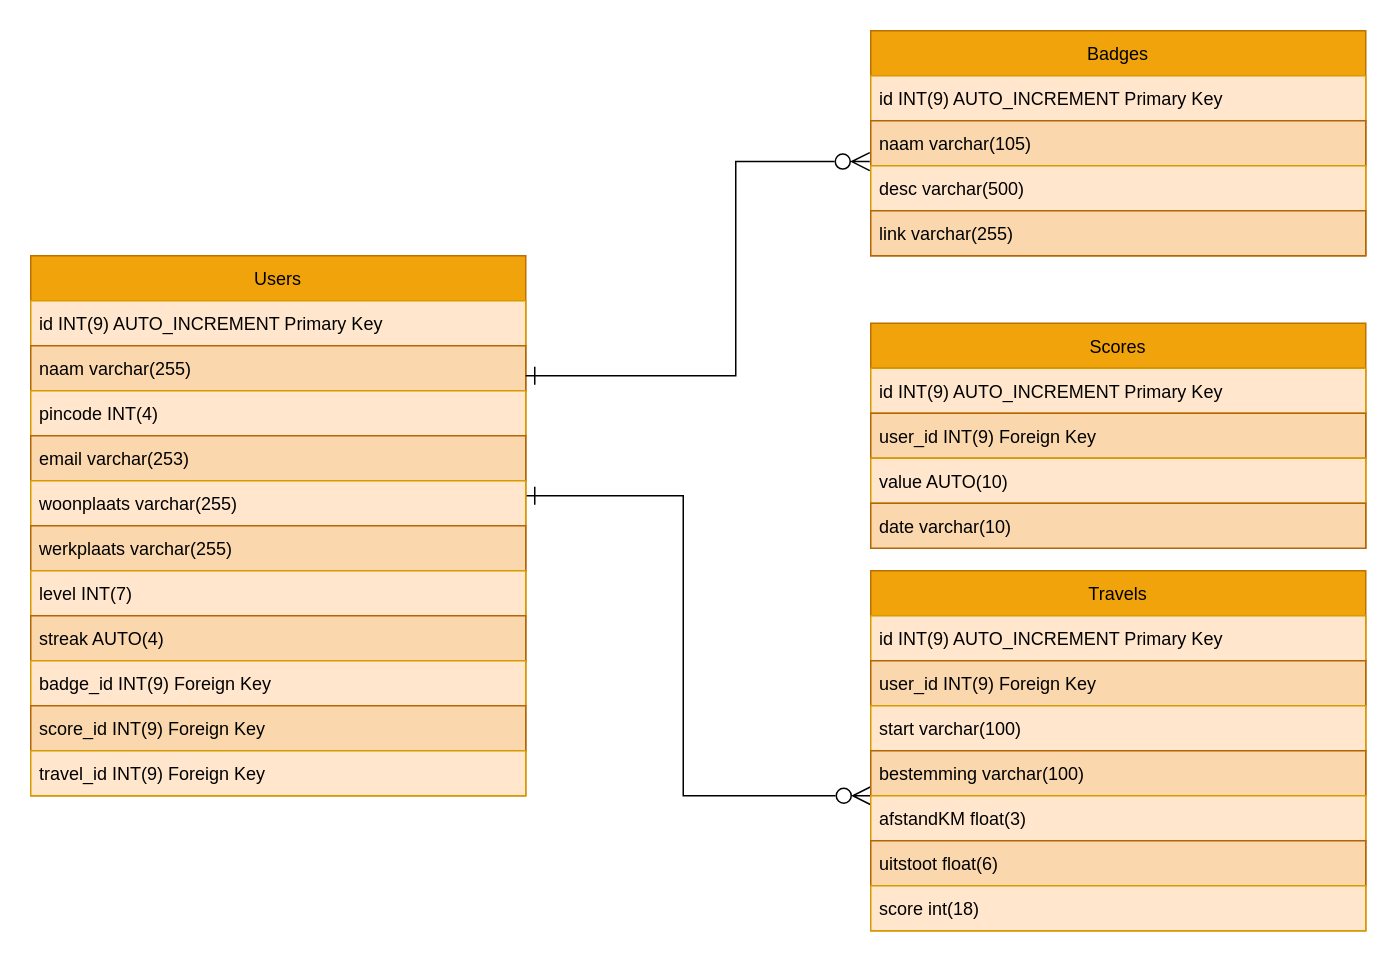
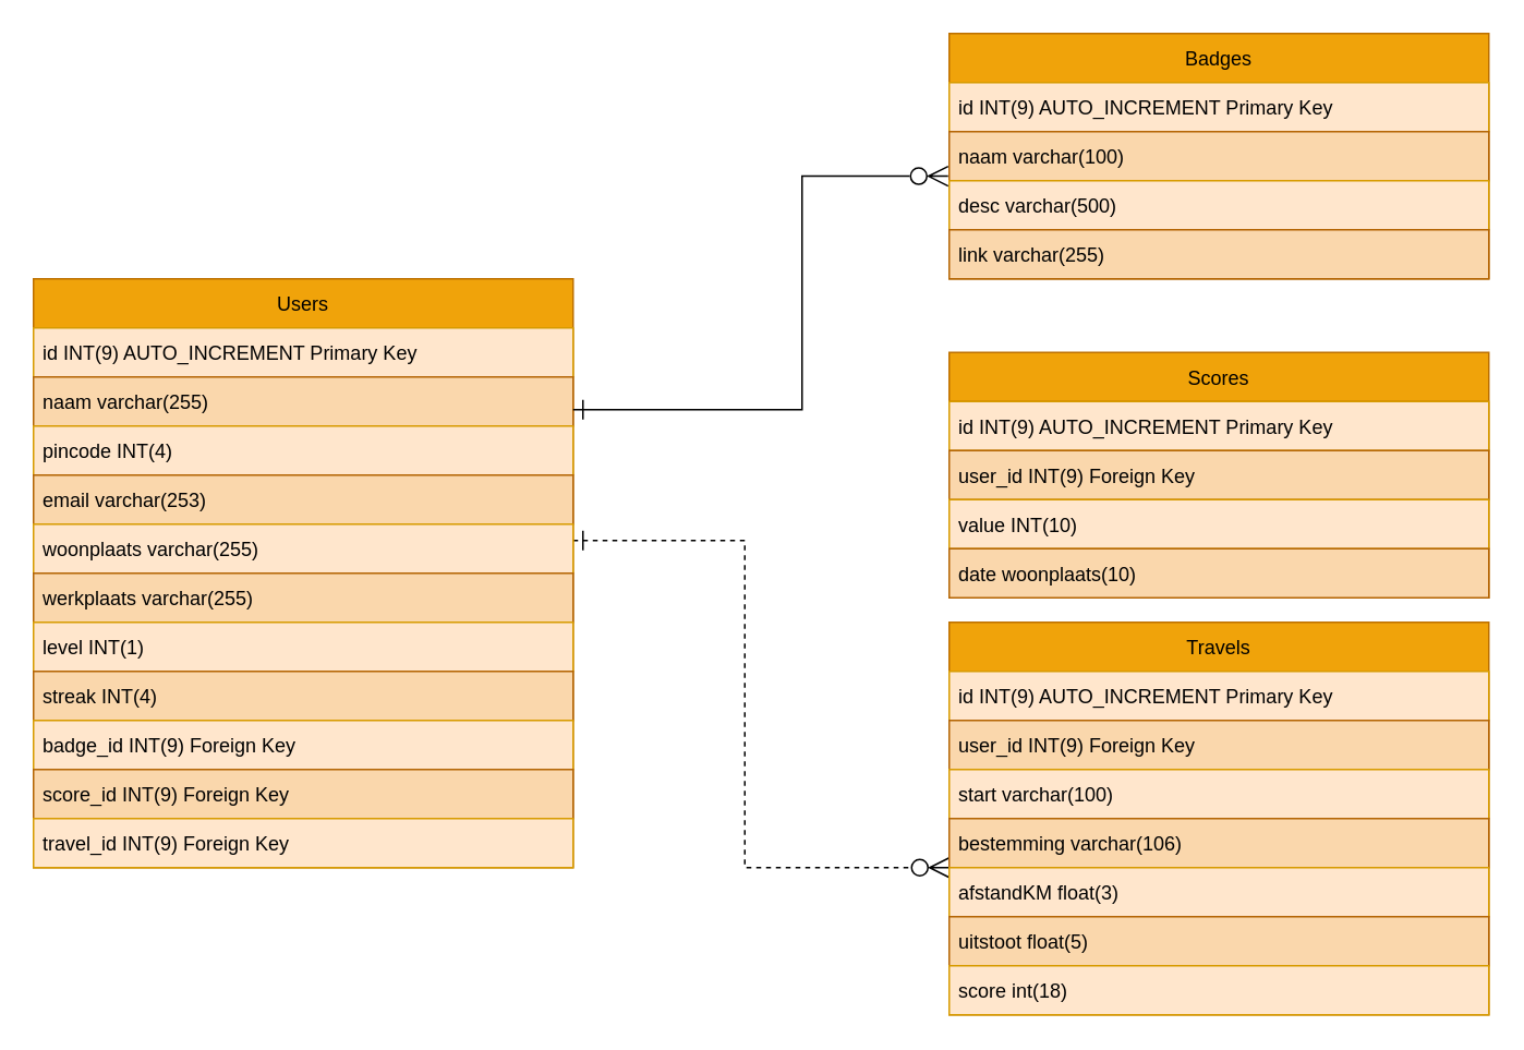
- <mxCell id="22" value="naam varchar(105)" style="text;strokeColor=#b46504;fillColor=#fad7ac;align=left;verticalAlign=middle;spacingLeft=4;spacingRight=4;overflow=hidden;points=[[0,0.5],[1,0.5]];portConstraint=eastwest;rotatable=0;" parent="20" vertex="1"><mxGeometry y="60" width="330" height="30" as="geometry" /></mxCell>
+ <mxCell id="22" value="naam varchar(100)" style="text;strokeColor=#b46504;fillColor=#fad7ac;align=left;verticalAlign=middle;spacingLeft=4;spacingRight=4;overflow=hidden;points=[[0,0.5],[1,0.5]];portConstraint=eastwest;rotatable=0;" parent="20" vertex="1"><mxGeometry y="60" width="330" height="30" as="geometry" /></mxCell>
- <mxCell id="18" value="value AUTO(10)" style="text;strokeColor=#d79b00;fillColor=#ffe6cc;align=left;verticalAlign=middle;spacingLeft=4;spacingRight=4;overflow=hidden;points=[[0,0.5],[1,0.5]];portConstraint=eastwest;rotatable=0;" parent="15" vertex="1"><mxGeometry y="90" width="330" height="30" as="geometry" /></mxCell>
+ <mxCell id="18" value="value INT(10)" style="text;strokeColor=#d79b00;fillColor=#ffe6cc;align=left;verticalAlign=middle;spacingLeft=4;spacingRight=4;overflow=hidden;points=[[0,0.5],[1,0.5]];portConstraint=eastwest;rotatable=0;" parent="15" vertex="1"><mxGeometry y="90" width="330" height="30" as="geometry" /></mxCell>
- <mxCell id="19" value="date varchar(10)" style="text;strokeColor=#b46504;fillColor=#fad7ac;align=left;verticalAlign=middle;spacingLeft=4;spacingRight=4;overflow=hidden;points=[[0,0.5],[1,0.5]];portConstraint=eastwest;rotatable=0;" parent="15" vertex="1"><mxGeometry y="120" width="330" height="30" as="geometry" /></mxCell>
+ <mxCell id="19" value="date woonplaats(10)" style="text;strokeColor=#b46504;fillColor=#fad7ac;align=left;verticalAlign=middle;spacingLeft=4;spacingRight=4;overflow=hidden;points=[[0,0.5],[1,0.5]];portConstraint=eastwest;rotatable=0;" parent="15" vertex="1"><mxGeometry y="120" width="330" height="30" as="geometry" /></mxCell>
- <mxCell id="10" value="level INT(7)" style="text;strokeColor=#d79b00;fillColor=#ffe6cc;align=left;verticalAlign=middle;spacingLeft=4;spacingRight=4;overflow=hidden;points=[[0,0.5],[1,0.5]];portConstraint=eastwest;rotatable=0;" parent="3" vertex="1"><mxGeometry y="210" width="330" height="30" as="geometry" /></mxCell>
+ <mxCell id="10" value="level INT(1)" style="text;strokeColor=#d79b00;fillColor=#ffe6cc;align=left;verticalAlign=middle;spacingLeft=4;spacingRight=4;overflow=hidden;points=[[0,0.5],[1,0.5]];portConstraint=eastwest;rotatable=0;" parent="3" vertex="1"><mxGeometry y="210" width="330" height="30" as="geometry" /></mxCell>
- <mxCell id="11" value="streak AUTO(4)" style="text;strokeColor=#b46504;fillColor=#fad7ac;align=left;verticalAlign=middle;spacingLeft=4;spacingRight=4;overflow=hidden;points=[[0,0.5],[1,0.5]];portConstraint=eastwest;rotatable=0;" vertex="1" parent="3"><mxGeometry y="240" width="330" height="30" as="geometry" /></mxCell>
+ <mxCell id="11" value="streak INT(4)" style="text;strokeColor=#b46504;fillColor=#fad7ac;align=left;verticalAlign=middle;spacingLeft=4;spacingRight=4;overflow=hidden;points=[[0,0.5],[1,0.5]];portConstraint=eastwest;rotatable=0;" vertex="1" parent="3"><mxGeometry y="240" width="330" height="30" as="geometry" /></mxCell>
- <mxCell id="2" style="edgeStyle=orthogonalEdgeStyle;rounded=0;orthogonalLoop=1;jettySize=auto;html=1;startArrow=ERone;startFill=0;endArrow=ERzeroToMany;endFill=0;startSize=10;endSize=10;" parent="1" source="3" target="25" edge="1"><mxGeometry relative="1" as="geometry"><Array as="points"><mxPoint x="455" y="330" /><mxPoint x="455" y="530" /></Array></mxGeometry></mxCell>
+ <mxCell id="2" style="edgeStyle=orthogonalEdgeStyle;rounded=0;orthogonalLoop=1;jettySize=auto;html=1;startArrow=ERone;startFill=0;endArrow=ERzeroToMany;endFill=0;startSize=10;endSize=10;dashed=1;" parent="1" source="3" target="25" edge="1"><mxGeometry relative="1" as="geometry"><Array as="points"><mxPoint x="455" y="330" /><mxPoint x="455" y="530" /></Array></mxGeometry></mxCell>
- <mxCell id="29" value="bestemming varchar(100)" style="text;strokeColor=#b46504;fillColor=#fad7ac;align=left;verticalAlign=middle;spacingLeft=4;spacingRight=4;overflow=hidden;points=[[0,0.5],[1,0.5]];portConstraint=eastwest;rotatable=0;" parent="25" vertex="1"><mxGeometry y="120" width="330" height="30" as="geometry" /></mxCell>
+ <mxCell id="29" value="bestemming varchar(106)" style="text;strokeColor=#b46504;fillColor=#fad7ac;align=left;verticalAlign=middle;spacingLeft=4;spacingRight=4;overflow=hidden;points=[[0,0.5],[1,0.5]];portConstraint=eastwest;rotatable=0;" parent="25" vertex="1"><mxGeometry y="120" width="330" height="30" as="geometry" /></mxCell>
- <mxCell id="31" value="uitstoot float(6)" style="text;strokeColor=#b46504;fillColor=#fad7ac;align=left;verticalAlign=middle;spacingLeft=4;spacingRight=4;overflow=hidden;points=[[0,0.5],[1,0.5]];portConstraint=eastwest;rotatable=0;" parent="25" vertex="1"><mxGeometry y="180" width="330" height="30" as="geometry" /></mxCell>
+ <mxCell id="31" value="uitstoot float(5)" style="text;strokeColor=#b46504;fillColor=#fad7ac;align=left;verticalAlign=middle;spacingLeft=4;spacingRight=4;overflow=hidden;points=[[0,0.5],[1,0.5]];portConstraint=eastwest;rotatable=0;" parent="25" vertex="1"><mxGeometry y="180" width="330" height="30" as="geometry" /></mxCell>
